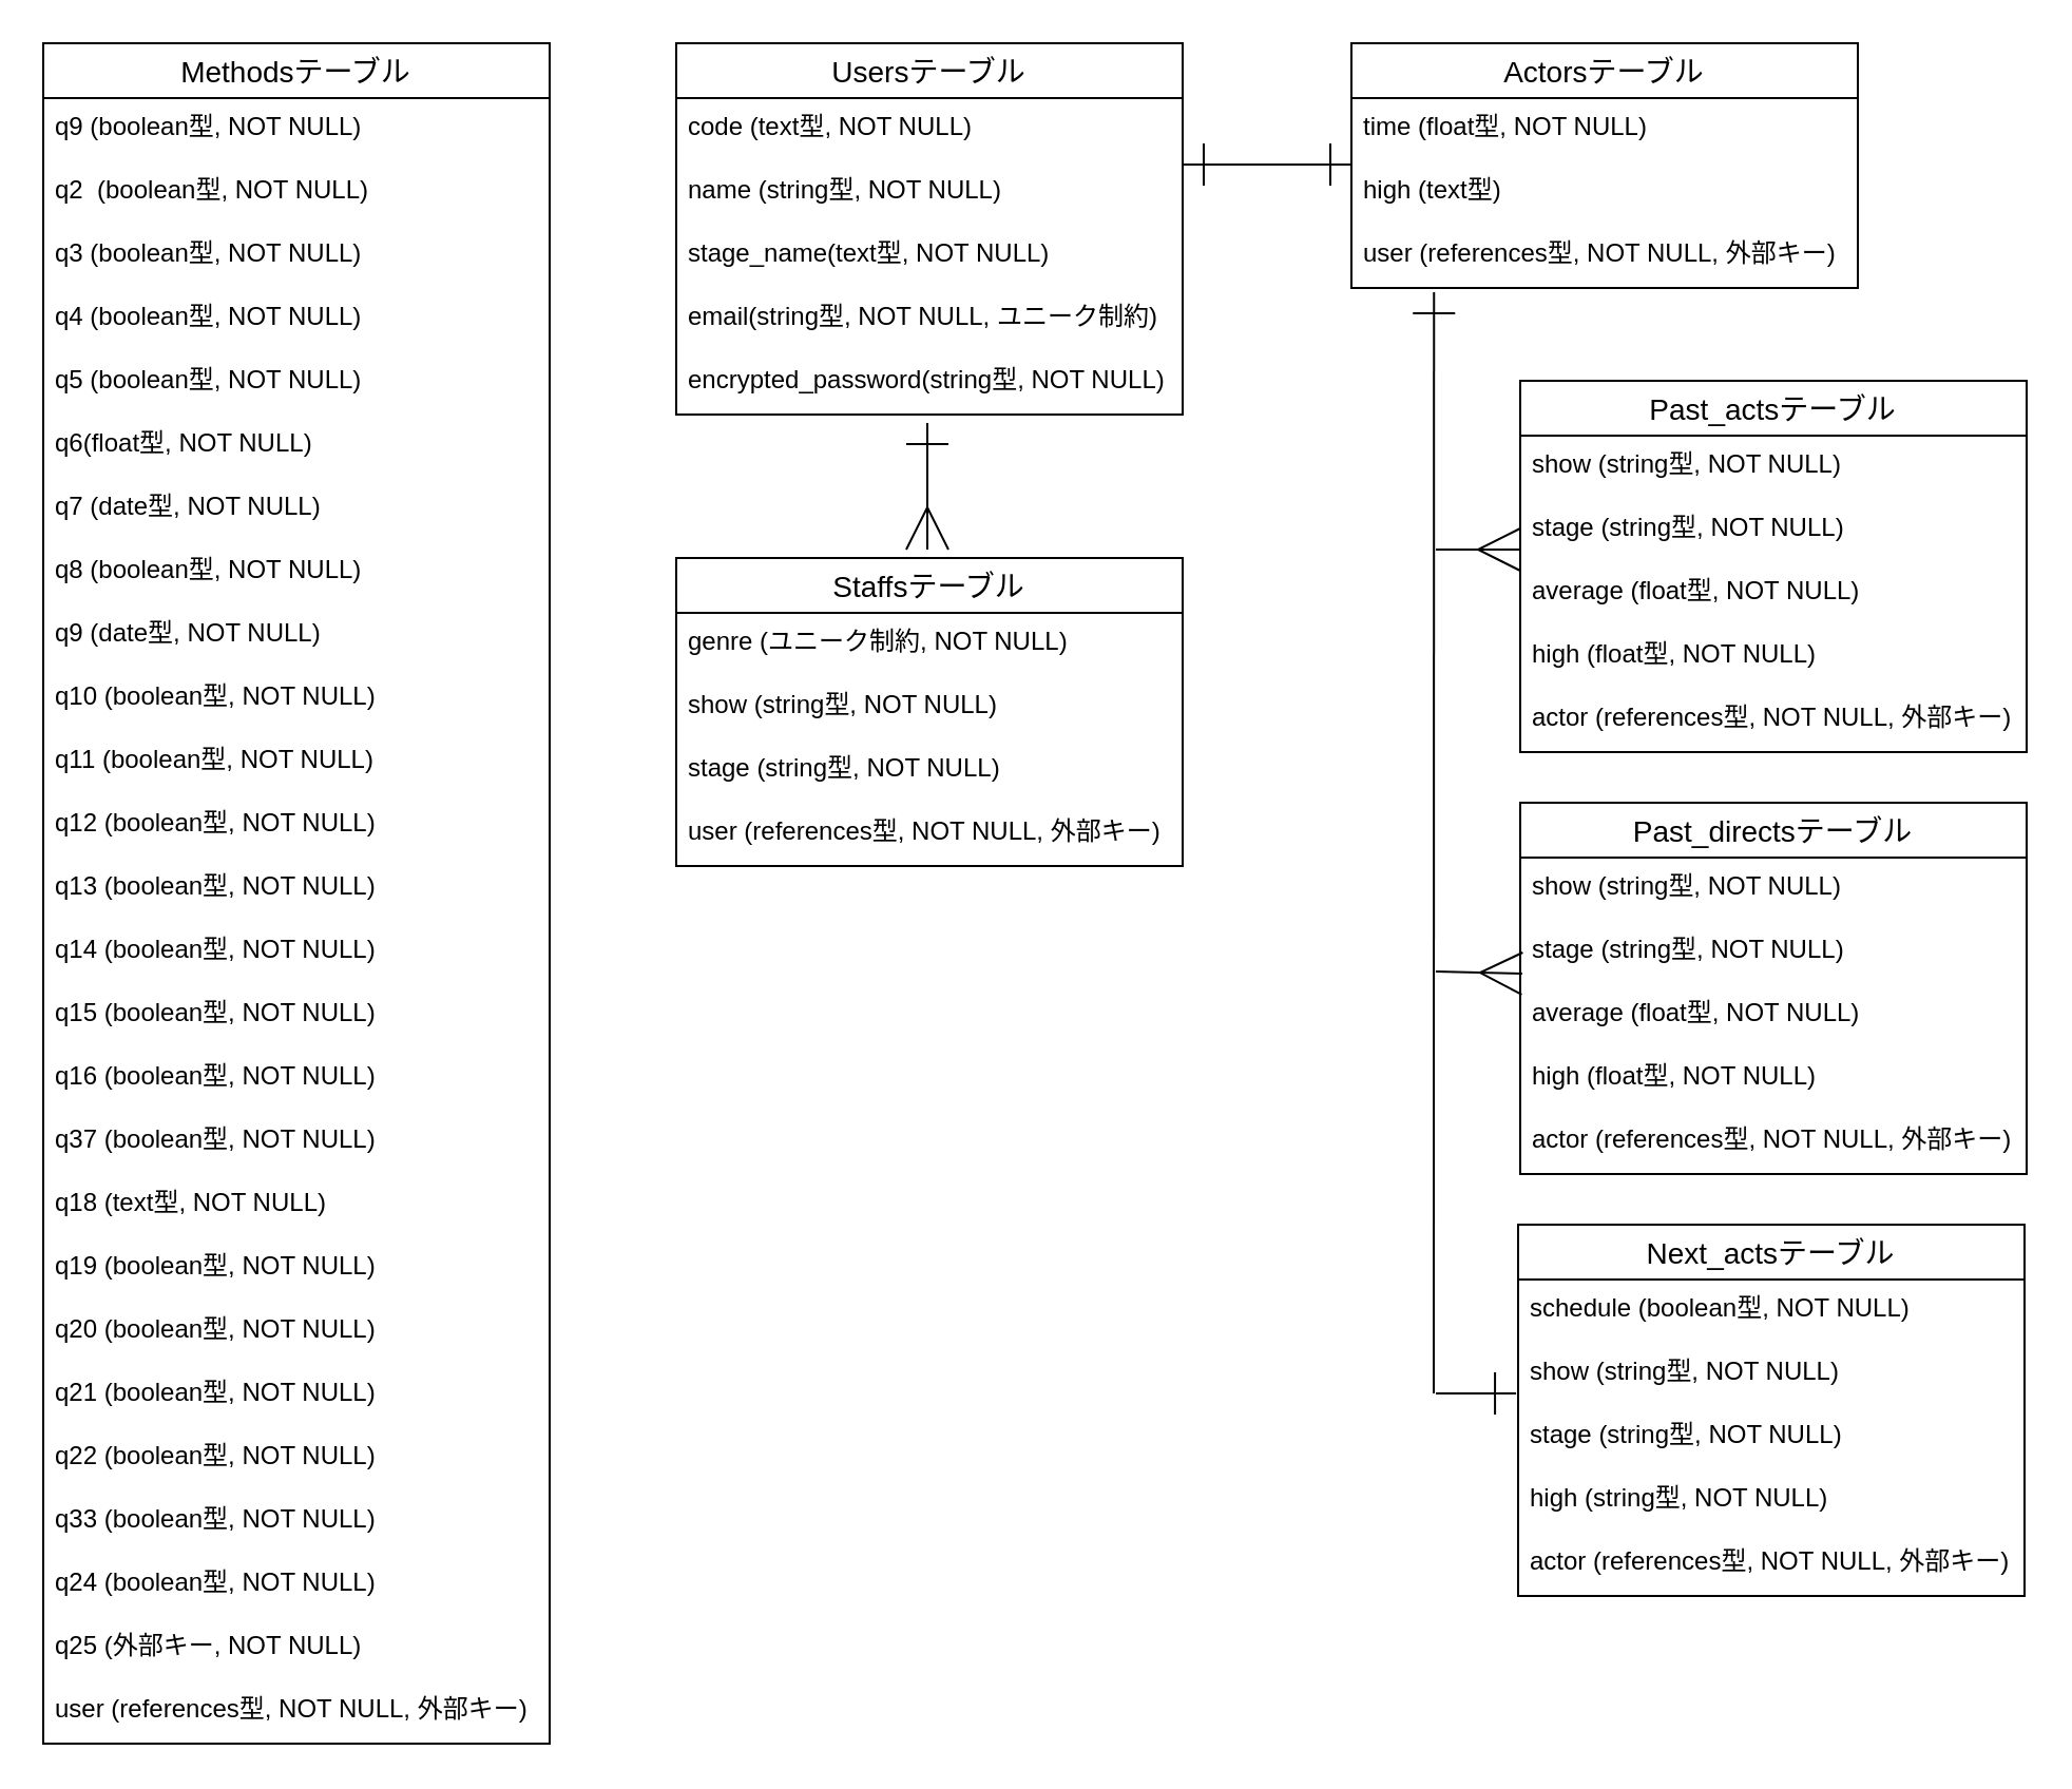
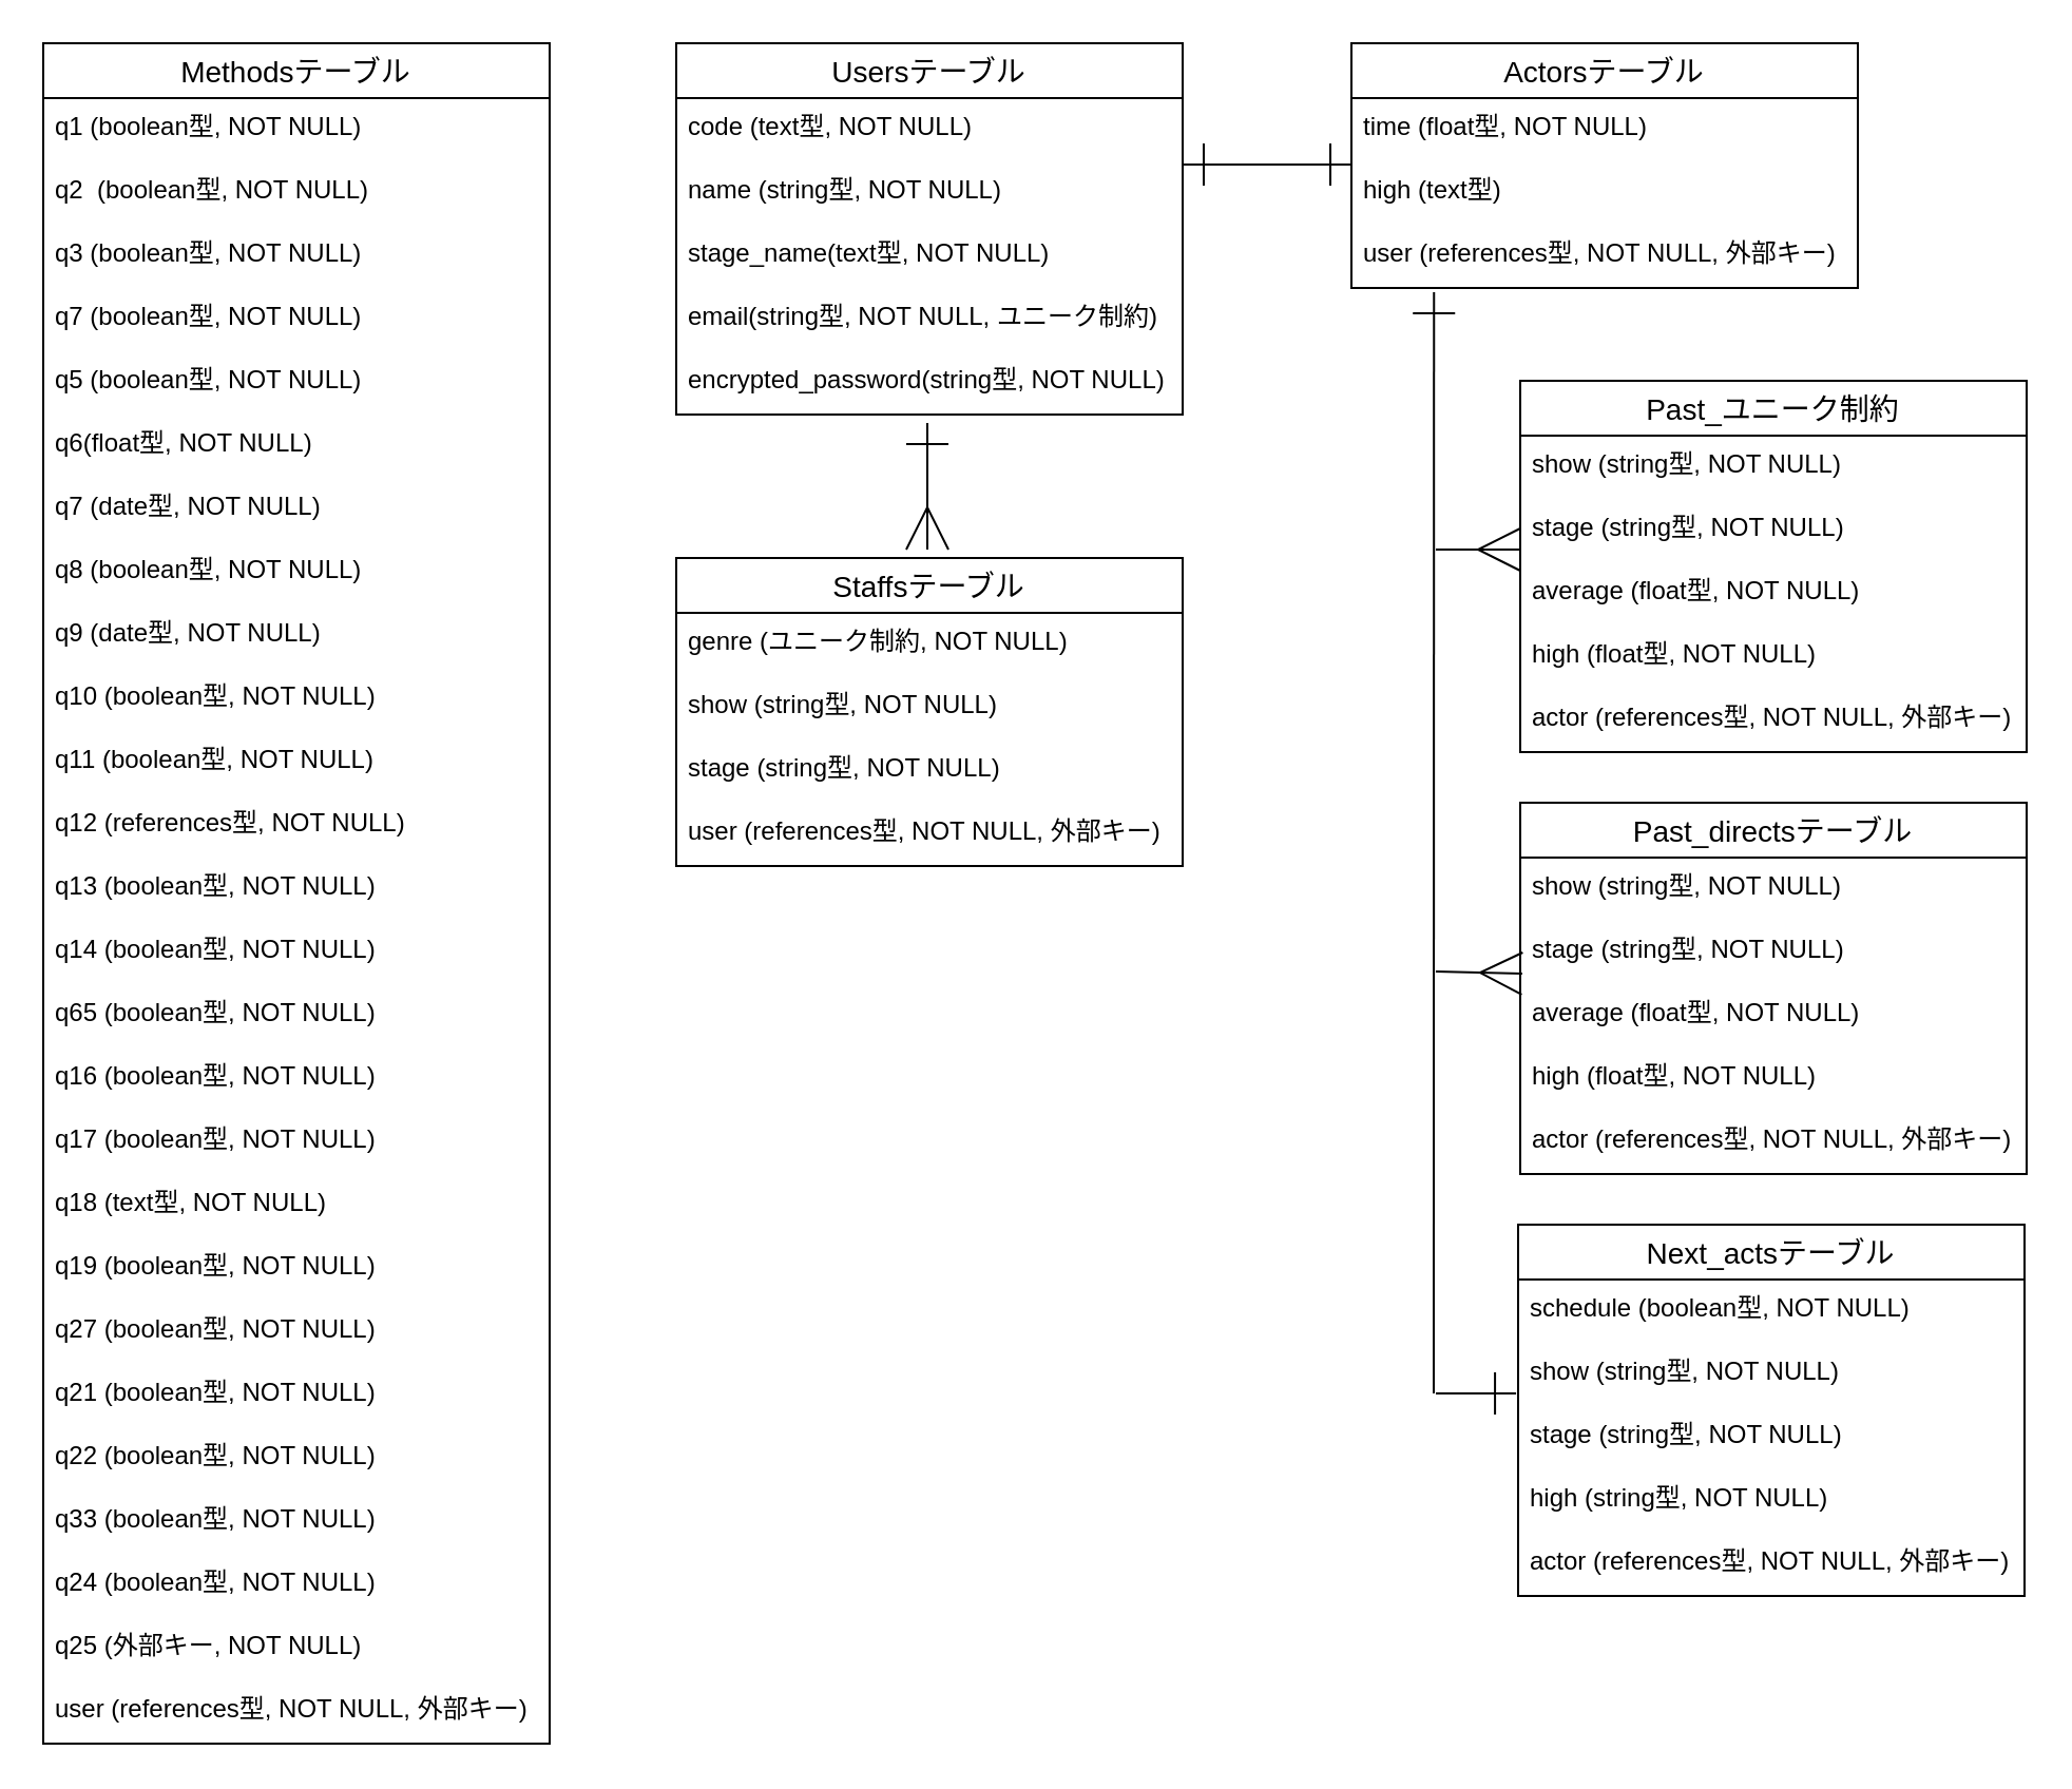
- <mxCell id="9" value="q9 (boolean型, NOT NULL)" style="text;strokeColor=none;fillColor=none;spacingLeft=4;spacingRight=4;overflow=hidden;rotatable=0;points=[[0,0.5],[1,0.5]];portConstraint=eastwest;fontSize=12;" parent="8" vertex="1"><mxGeometry y="26" width="240" height="30" as="geometry" /></mxCell>
+ <mxCell id="9" value="q1 (boolean型, NOT NULL)" style="text;strokeColor=none;fillColor=none;spacingLeft=4;spacingRight=4;overflow=hidden;rotatable=0;points=[[0,0.5],[1,0.5]];portConstraint=eastwest;fontSize=12;" parent="8" vertex="1"><mxGeometry y="26" width="240" height="30" as="geometry" /></mxCell>
- <mxCell id="12" value="q4 (boolean型, NOT NULL)" style="text;strokeColor=none;fillColor=none;spacingLeft=4;spacingRight=4;overflow=hidden;rotatable=0;points=[[0,0.5],[1,0.5]];portConstraint=eastwest;fontSize=12;" parent="8" vertex="1"><mxGeometry y="116" width="240" height="30" as="geometry" /></mxCell>
+ <mxCell id="12" value="q7 (boolean型, NOT NULL)" style="text;strokeColor=none;fillColor=none;spacingLeft=4;spacingRight=4;overflow=hidden;rotatable=0;points=[[0,0.5],[1,0.5]];portConstraint=eastwest;fontSize=12;" parent="8" vertex="1"><mxGeometry y="116" width="240" height="30" as="geometry" /></mxCell>
- <mxCell id="44" value="Past_actsテーブル" style="swimlane;fontStyle=0;childLayout=stackLayout;horizontal=1;startSize=26;horizontalStack=0;resizeParent=1;resizeParentMax=0;resizeLast=0;collapsible=1;marginBottom=0;align=center;fontSize=14;" parent="1" vertex="1"><mxGeometry x="720" y="180" width="240" height="176" as="geometry" /></mxCell>
+ <mxCell id="44" value="Past_ユニーク制約" style="swimlane;fontStyle=0;childLayout=stackLayout;horizontal=1;startSize=26;horizontalStack=0;resizeParent=1;resizeParentMax=0;resizeLast=0;collapsible=1;marginBottom=0;align=center;fontSize=14;" parent="1" vertex="1"><mxGeometry x="720" y="180" width="240" height="176" as="geometry" /></mxCell>
- <mxCell id="20" value="q12 (boolean型, NOT NULL)" style="text;strokeColor=none;fillColor=none;spacingLeft=4;spacingRight=4;overflow=hidden;rotatable=0;points=[[0,0.5],[1,0.5]];portConstraint=eastwest;fontSize=12;" parent="8" vertex="1"><mxGeometry y="356" width="240" height="30" as="geometry" /></mxCell>
+ <mxCell id="20" value="q12 (references型, NOT NULL)" style="text;strokeColor=none;fillColor=none;spacingLeft=4;spacingRight=4;overflow=hidden;rotatable=0;points=[[0,0.5],[1,0.5]];portConstraint=eastwest;fontSize=12;" parent="8" vertex="1"><mxGeometry y="356" width="240" height="30" as="geometry" /></mxCell>
- <mxCell id="23" value="q15 (boolean型, NOT NULL)" style="text;strokeColor=none;fillColor=none;spacingLeft=4;spacingRight=4;overflow=hidden;rotatable=0;points=[[0,0.5],[1,0.5]];portConstraint=eastwest;fontSize=12;" parent="8" vertex="1"><mxGeometry y="446" width="240" height="30" as="geometry" /></mxCell>
+ <mxCell id="23" value="q65 (boolean型, NOT NULL)" style="text;strokeColor=none;fillColor=none;spacingLeft=4;spacingRight=4;overflow=hidden;rotatable=0;points=[[0,0.5],[1,0.5]];portConstraint=eastwest;fontSize=12;" parent="8" vertex="1"><mxGeometry y="446" width="240" height="30" as="geometry" /></mxCell>
- <mxCell id="25" value="q37 (boolean型, NOT NULL)" style="text;strokeColor=none;fillColor=none;spacingLeft=4;spacingRight=4;overflow=hidden;rotatable=0;points=[[0,0.5],[1,0.5]];portConstraint=eastwest;fontSize=12;" parent="8" vertex="1"><mxGeometry y="506" width="240" height="30" as="geometry" /></mxCell>
+ <mxCell id="25" value="q17 (boolean型, NOT NULL)" style="text;strokeColor=none;fillColor=none;spacingLeft=4;spacingRight=4;overflow=hidden;rotatable=0;points=[[0,0.5],[1,0.5]];portConstraint=eastwest;fontSize=12;" parent="8" vertex="1"><mxGeometry y="506" width="240" height="30" as="geometry" /></mxCell>
- <mxCell id="28" value="q20 (boolean型, NOT NULL)" style="text;strokeColor=none;fillColor=none;spacingLeft=4;spacingRight=4;overflow=hidden;rotatable=0;points=[[0,0.5],[1,0.5]];portConstraint=eastwest;fontSize=12;" parent="8" vertex="1"><mxGeometry y="596" width="240" height="30" as="geometry" /></mxCell>
+ <mxCell id="28" value="q27 (boolean型, NOT NULL)" style="text;strokeColor=none;fillColor=none;spacingLeft=4;spacingRight=4;overflow=hidden;rotatable=0;points=[[0,0.5],[1,0.5]];portConstraint=eastwest;fontSize=12;" parent="8" vertex="1"><mxGeometry y="596" width="240" height="30" as="geometry" /></mxCell>
